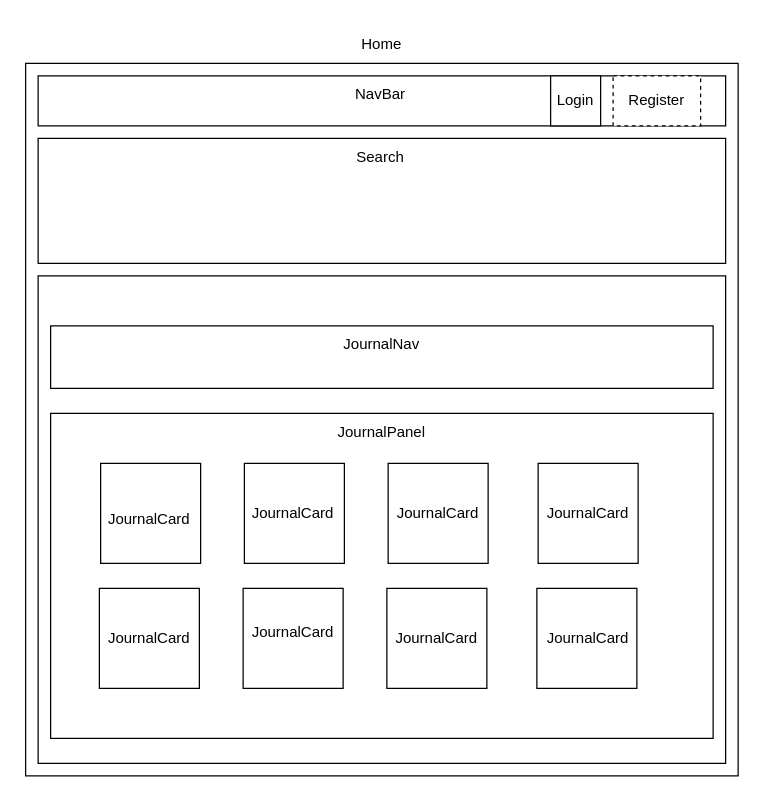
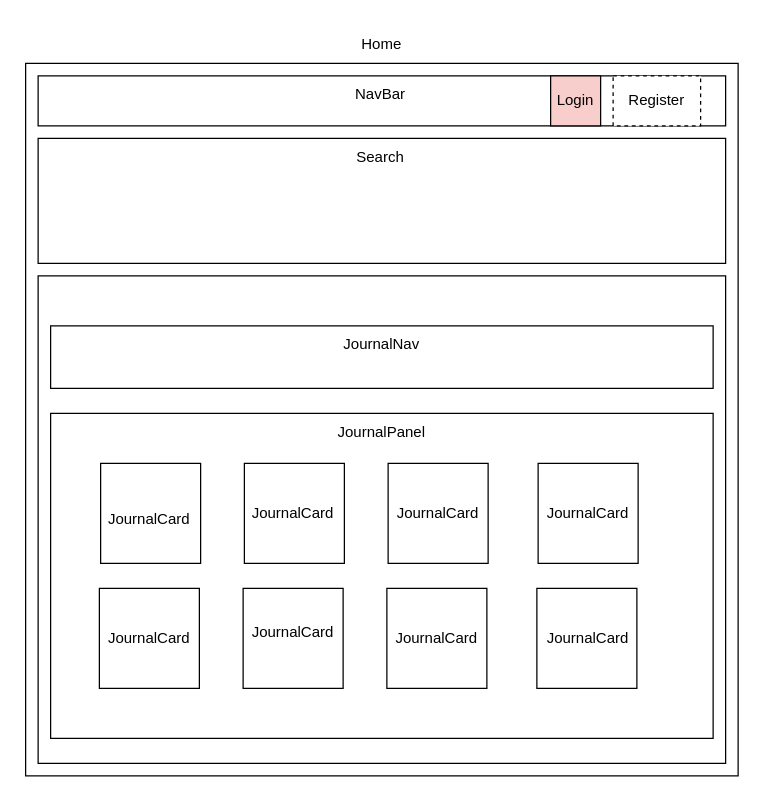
- <mxCell id="29" value="Login" style="whiteSpace=wrap;html=1;aspect=fixed;" vertex="1" parent="1"><mxGeometry x="440" y="60" width="40" height="40" as="geometry" /></mxCell>
+ <mxCell id="29" value="Login" style="whiteSpace=wrap;html=1;aspect=fixed;fillColor=#f8cecc;" vertex="1" parent="1"><mxGeometry x="440" y="60" width="40" height="40" as="geometry" /></mxCell>
